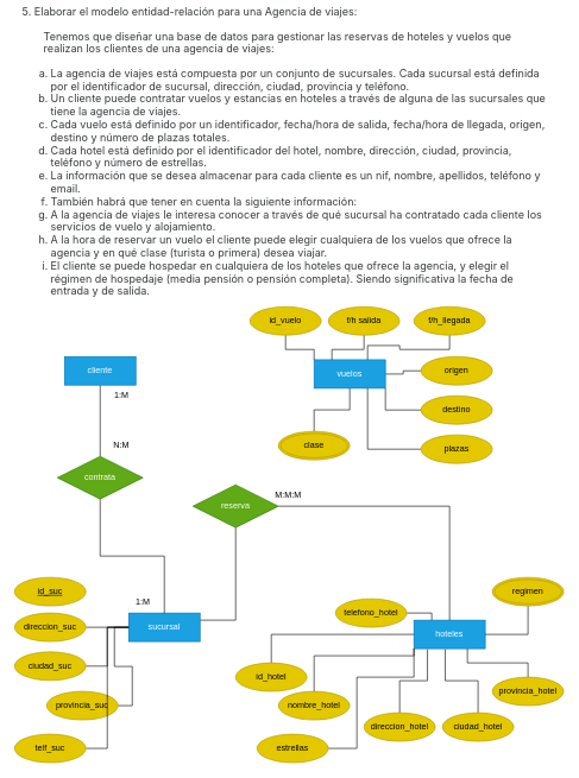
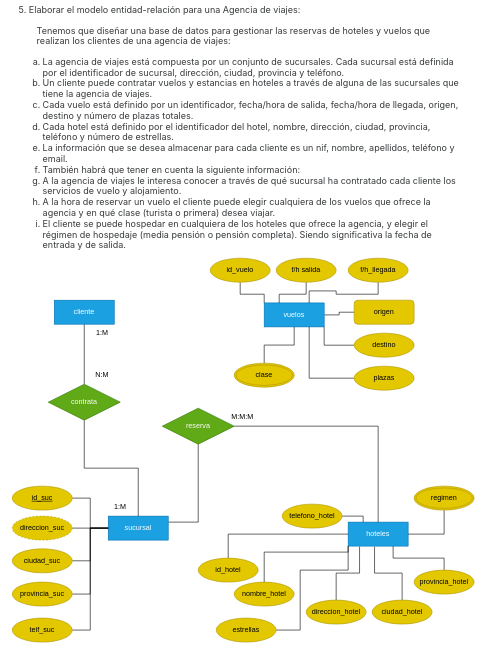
- <mxCell id="24" value="origen" style="ellipse;whiteSpace=wrap;html=1;align=center;fillColor=#e3c800;fontColor=#000000;strokeColor=#B09500;" parent="1" vertex="1"><mxGeometry x="590" y="500" width="100" height="40" as="geometry" /></mxCell>
+ <mxCell id="24" value="origen" style="whiteSpace=wrap;html=1;align=center;fillColor=#e3c800;fontColor=#000000;strokeColor=#B09500;rounded=1;" parent="1" vertex="1"><mxGeometry x="590" y="500" width="100" height="40" as="geometry" /></mxCell>
+ <mxCell id="10" style="edgeStyle=orthogonalEdgeStyle;rounded=0;orthogonalLoop=1;jettySize=auto;html=1;exitX=1;exitY=0.5;exitDx=0;exitDy=0;entryX=0;entryY=0.5;entryDx=0;entryDy=0;endArrow=none;endFill=0;" parent="1" source="11" target="4" edge="1"><mxGeometry relative="1" as="geometry" /></mxCell>
- <mxCell id="9" value="direccion_suc" style="ellipse;whiteSpace=wrap;html=1;align=center;fillColor=#e3c800;fontColor=#000000;strokeColor=#B09500;" parent="1" vertex="1"><mxGeometry x="20" y="860" width="100" height="40" as="geometry" /></mxCell>
+ <mxCell id="9" value="direccion_suc" style="ellipse;whiteSpace=wrap;html=1;align=center;fillColor=#e3c800;fontColor=#000000;strokeColor=#B09500;dashed=1;" parent="1" vertex="1"><mxGeometry x="20" y="860" width="100" height="40" as="geometry" /></mxCell>
- <mxCell id="15" value="provincia_suc" style="ellipse;whiteSpace=wrap;html=1;align=center;fillColor=#e3c800;fontColor=#000000;strokeColor=#B09500;" parent="1" vertex="1"><mxGeometry x="65" y="970" width="100" height="40" as="geometry" /></mxCell>
+ <mxCell id="15" value="provincia_suc" style="ellipse;whiteSpace=wrap;html=1;align=center;fillColor=#e3c800;fontColor=#000000;strokeColor=#B09500;" parent="1" vertex="1"><mxGeometry x="20" y="970" width="100" height="40" as="geometry" /></mxCell>
